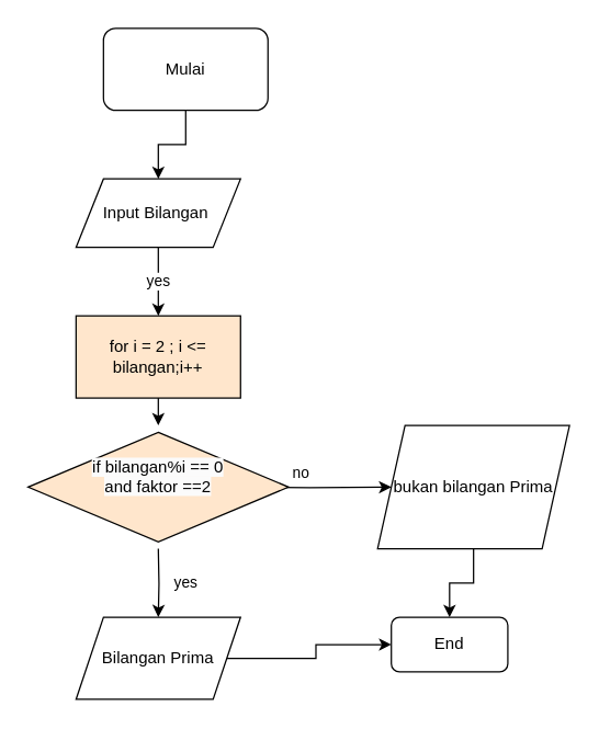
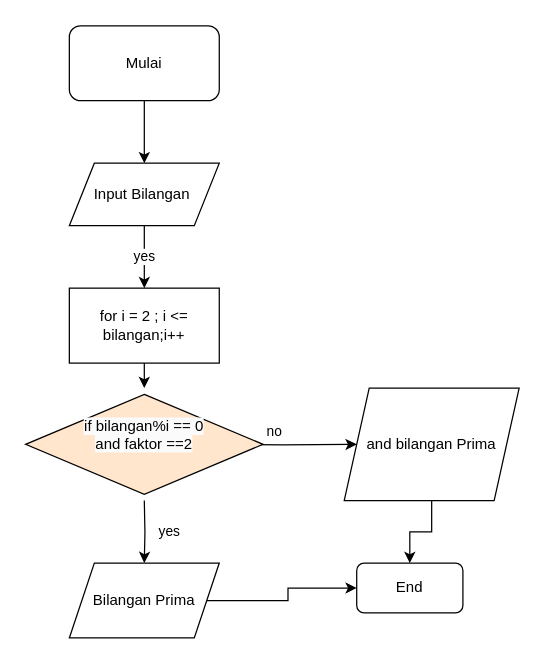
- <mxCell id="3" value="Mulai" style="rounded=1;whiteSpace=wrap;html=1;" parent="1" vertex="1"><mxGeometry x="75" y="20" width="120" height="60" as="geometry" /></mxCell>
+ <mxCell id="3" value="Mulai" style="rounded=1;whiteSpace=wrap;html=1;" parent="1" vertex="1"><mxGeometry x="55" y="20" width="120" height="60" as="geometry" /></mxCell>
- <mxCell id="13" value="for i = 2 ; i &amp;lt;= bilangan;i++" style="rounded=0;whiteSpace=wrap;html=1;fillColor=#ffe6cc;" parent="1" vertex="1"><mxGeometry x="55" y="230" width="120" height="60" as="geometry" /></mxCell>
+ <mxCell id="13" value="for i = 2 ; i &amp;lt;= bilangan;i++" style="rounded=0;whiteSpace=wrap;html=1;" parent="1" vertex="1"><mxGeometry x="55" y="230" width="120" height="60" as="geometry" /></mxCell>
- <mxCell id="11" value="bukan bilangan Prima" style="shape=parallelogram;perimeter=parallelogramPerimeter;whiteSpace=wrap;html=1;fixedSize=1;rounded=0;" parent="1" vertex="1"><mxGeometry x="275" y="310" width="140" height="90" as="geometry" /></mxCell>
+ <mxCell id="11" value="and bilangan Prima" style="shape=parallelogram;perimeter=parallelogramPerimeter;whiteSpace=wrap;html=1;fixedSize=1;rounded=0;" parent="1" vertex="1"><mxGeometry x="275" y="310" width="140" height="90" as="geometry" /></mxCell>
